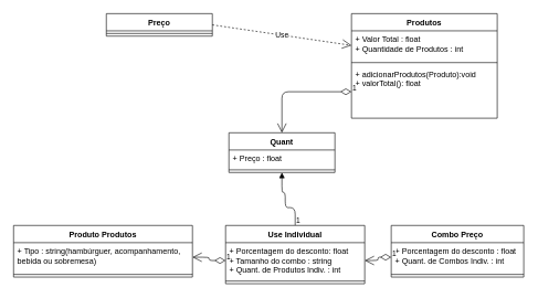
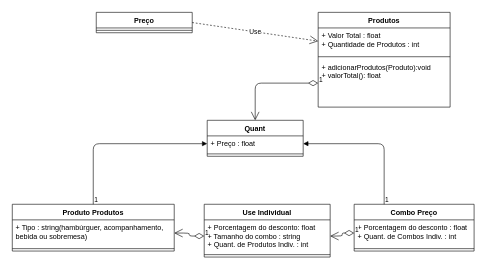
- <mxCell id="21" value="name" style="endArrow=block;endFill=1;html=1;edgeStyle=orthogonalEdgeStyle;align=left;verticalAlign=top;entryX=0.5;entryY=1;entryDx=0;entryDy=0;exitX=0.5;exitY=0;exitDx=0;exitDy=0;" parent="1" source="23" target="5" edge="1"><mxGeometry x="-1" relative="1" as="geometry"><mxPoint x="320" y="340" as="sourcePoint" /><mxPoint x="425" y="290.004" as="targetPoint" /><Array as="points"><mxPoint x="445" y="313" /><mxPoint x="430" y="313" /><mxPoint x="430" y="290" /><mxPoint x="425" y="290" /></Array></mxGeometry></mxCell>
- <mxCell id="22" value="1" style="edgeLabel;resizable=0;html=1;align=left;verticalAlign=bottom;" parent="21" connectable="0" vertex="1"><mxGeometry x="-1" relative="1" as="geometry" /></mxCell>
+ <mxCell id="19" value="" style="endArrow=block;endFill=1;html=1;edgeStyle=orthogonalEdgeStyle;align=left;verticalAlign=top;exitX=0.5;exitY=0;exitDx=0;exitDy=0;entryX=0;entryY=0.5;entryDx=0;entryDy=0;" parent="1" source="2" target="6" edge="1"><mxGeometry x="-1" relative="1" as="geometry"><mxPoint x="320" y="340" as="sourcePoint" /><mxPoint x="345" y="273" as="targetPoint" /></mxGeometry></mxCell>
+ <mxCell id="20" value="1" style="edgeLabel;resizable=0;html=1;align=left;verticalAlign=bottom;" parent="19" connectable="0" vertex="1"><mxGeometry x="-1" relative="1" as="geometry" /></mxCell>
+ <mxCell id="26" value="" style="endArrow=block;endFill=1;html=1;edgeStyle=orthogonalEdgeStyle;align=left;verticalAlign=top;entryX=1;entryY=0.5;entryDx=0;entryDy=0;exitX=0.25;exitY=0;exitDx=0;exitDy=0;" parent="1" source="16" target="6" edge="1"><mxGeometry x="-1" relative="1" as="geometry"><mxPoint x="320" y="340" as="sourcePoint" /><mxPoint x="505" y="273" as="targetPoint" /></mxGeometry></mxCell>
+ <mxCell id="27" value="1" style="edgeLabel;resizable=0;html=1;align=left;verticalAlign=bottom;" parent="26" connectable="0" vertex="1"><mxGeometry x="-1" relative="1" as="geometry" /></mxCell>
